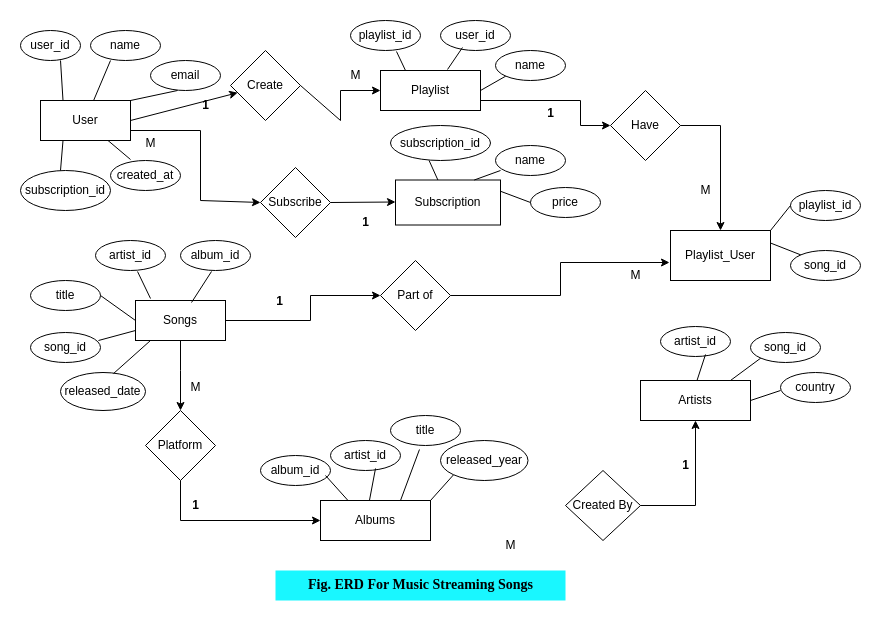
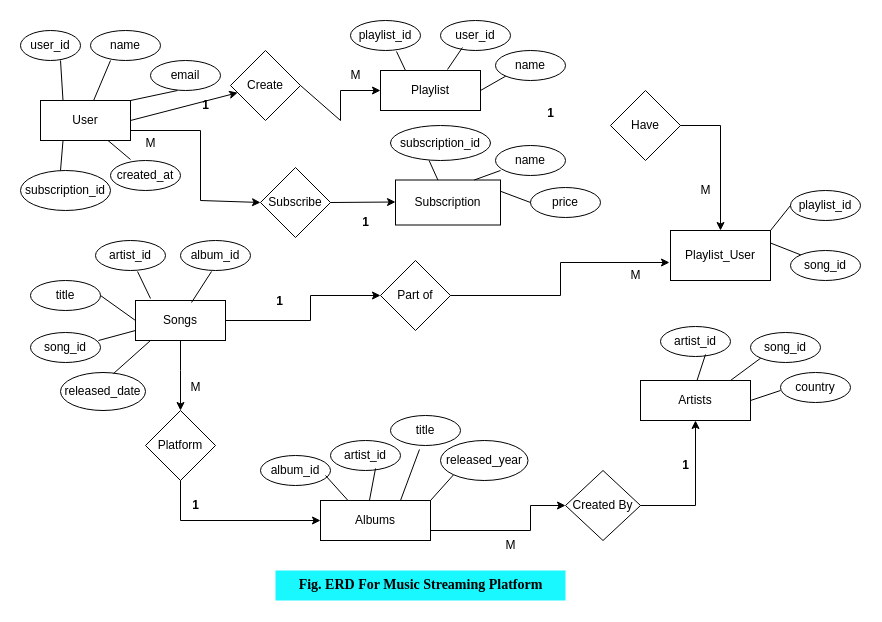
- <mxCell id="39" value="" style="endArrow=classic;html=1;rounded=0;exitX=1;exitY=0.75;exitDx=0;exitDy=0;entryX=0;entryY=0.5;entryDx=0;entryDy=0;" edge="1" parent="1" source="4" target="37"><mxGeometry width="50" height="50" relative="1" as="geometry"><mxPoint x="140" y="130" as="sourcePoint" /><mxPoint x="240" y="130" as="targetPoint" /><Array as="points"><mxPoint x="580" y="100" /><mxPoint x="580" y="125" /></Array></mxGeometry></mxCell>
+ <mxCell id="74" value="" style="endArrow=classic;html=1;rounded=0;entryX=0;entryY=0.5;entryDx=0;entryDy=0;exitX=1;exitY=0.75;exitDx=0;exitDy=0;" edge="1" parent="1" source="2" target="11"><mxGeometry width="50" height="50" relative="1" as="geometry"><mxPoint x="156" y="350" as="sourcePoint" /><mxPoint x="155" y="420" as="targetPoint" /><Array as="points"><mxPoint x="530" y="530" /><mxPoint x="530" y="505" /></Array></mxGeometry></mxCell>
- <mxCell id="89" value="&lt;font face=&quot;Comic Sans MS&quot; style=&quot;font-size: 14px;&quot;&gt;&lt;b style=&quot;&quot;&gt;Fig. ERD For Music Streaming Songs&lt;/b&gt;&lt;/font&gt;" style="text;html=1;align=center;verticalAlign=middle;resizable=0;points=[];autosize=1;strokeColor=none;fillColor=#19F7FF;" vertex="1" parent="1"><mxGeometry x="275" y="570" width="290" height="30" as="geometry" /></mxCell>
+ <mxCell id="89" value="&lt;font face=&quot;Comic Sans MS&quot; style=&quot;font-size: 14px;&quot;&gt;&lt;b style=&quot;&quot;&gt;Fig. ERD For Music Streaming Platform&lt;/b&gt;&lt;/font&gt;" style="text;html=1;align=center;verticalAlign=middle;resizable=0;points=[];autosize=1;strokeColor=none;fillColor=#19F7FF;" vertex="1" parent="1"><mxGeometry x="275" y="570" width="290" height="30" as="geometry" /></mxCell>
